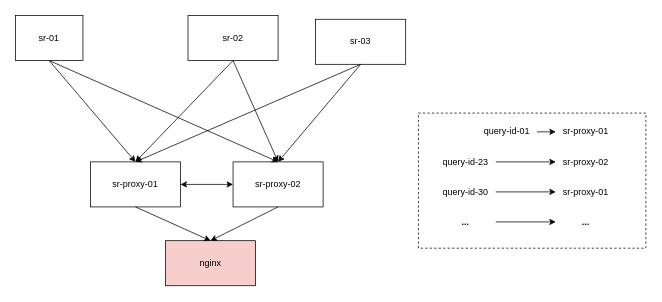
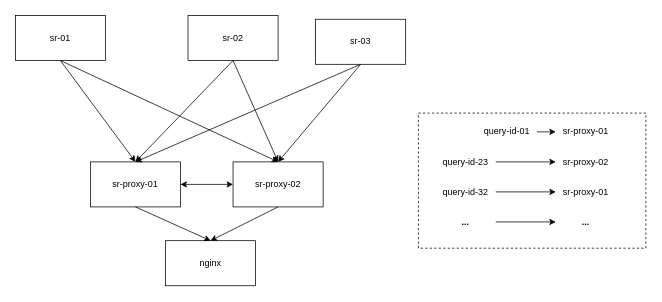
- <mxCell id="4" value="sr-01" style="rounded=0;whiteSpace=wrap;html=1;" vertex="1" parent="1"><mxGeometry x="20" y="20" width="90" height="60" as="geometry" /></mxCell>
+ <mxCell id="4" value="sr-01" style="rounded=0;whiteSpace=wrap;html=1;" vertex="1" parent="1"><mxGeometry x="20" y="20" width="120" height="60" as="geometry" /></mxCell>
- <mxCell id="24" value="query-id-30" style="text;html=1;align=center;verticalAlign=middle;whiteSpace=wrap;rounded=0;" vertex="1" parent="1"><mxGeometry x="580" y="240" width="80" height="30" as="geometry" /></mxCell>
+ <mxCell id="24" value="query-id-32" style="text;html=1;align=center;verticalAlign=middle;whiteSpace=wrap;rounded=0;" vertex="1" parent="1"><mxGeometry x="580" y="240" width="80" height="30" as="geometry" /></mxCell>
- <mxCell id="7" value="nginx" style="rounded=0;whiteSpace=wrap;html=1;fillColor=#f8cecc;" vertex="1" parent="1"><mxGeometry x="220" y="320" width="120" height="60" as="geometry" /></mxCell>
+ <mxCell id="7" value="nginx" style="rounded=0;whiteSpace=wrap;html=1;" vertex="1" parent="1"><mxGeometry x="220" y="320" width="120" height="60" as="geometry" /></mxCell>
